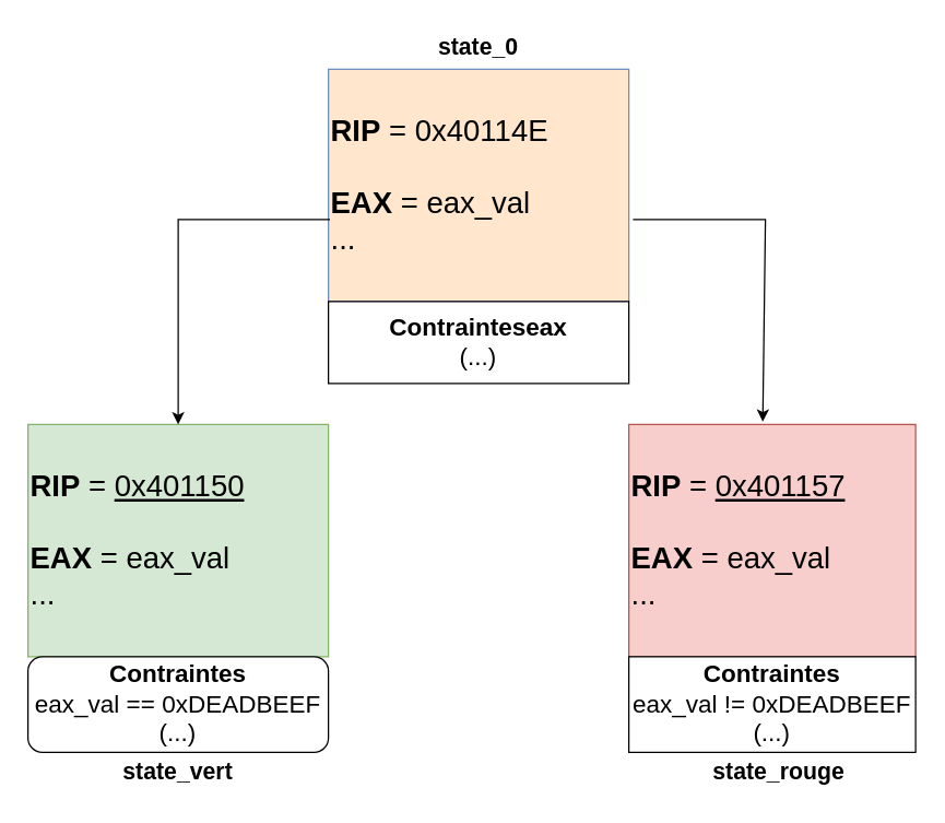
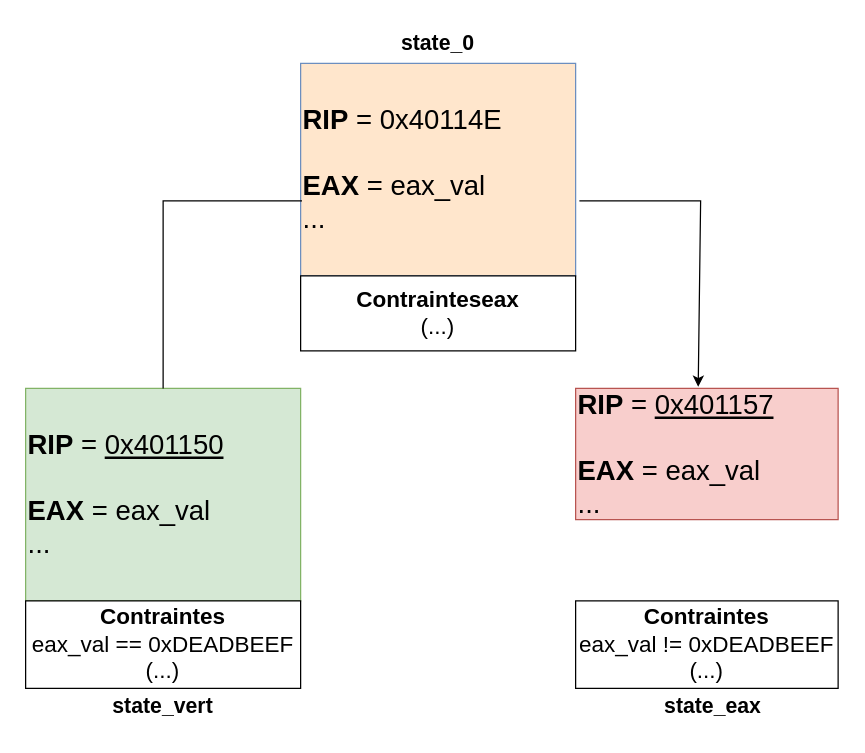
- <mxCell id="8" value="" style="endArrow=classic;html=1;rounded=0;entryX=0.5;entryY=0;entryDx=0;entryDy=0;exitX=0.005;exitY=0.647;exitDx=0;exitDy=0;exitPerimeter=0;" parent="1" source="2" target="4" edge="1"><mxGeometry width="50" height="50" relative="1" as="geometry"><mxPoint x="230" y="60" as="sourcePoint" /><mxPoint x="420" y="250" as="targetPoint" /><Array as="points"><mxPoint x="130" y="160" /></Array></mxGeometry></mxCell>
+ <mxCell id="8" value="" style="endArrow=none;html=1;rounded=0;entryX=0.5;entryY=0;entryDx=0;entryDy=0;exitX=0.005;exitY=0.647;exitDx=0;exitDy=0;exitPerimeter=0;" parent="1" source="2" target="4" edge="1"><mxGeometry width="50" height="50" relative="1" as="geometry"><mxPoint x="230" y="60" as="sourcePoint" /><mxPoint x="420" y="250" as="targetPoint" /><Array as="points"><mxPoint x="130" y="160" /></Array></mxGeometry></mxCell>
- <mxCell id="3" value="&lt;div style=&quot;&quot;&gt;&lt;span style=&quot;font-size: 22px; background-color: initial;&quot;&gt;&lt;b&gt;RIP&lt;/b&gt; =&amp;nbsp;&lt;/span&gt;&lt;span style=&quot;font-size: 22px; background-color: initial;&quot;&gt;&lt;u&gt;0x401157&lt;/u&gt;&lt;/span&gt;&lt;/div&gt;&lt;font style=&quot;font-size: 22px;&quot;&gt;&lt;div style=&quot;&quot;&gt;&lt;span style=&quot;&quot;&gt;&lt;br&gt;&lt;/span&gt;&lt;/div&gt;&lt;font style=&quot;font-size: 22px;&quot;&gt;&lt;div style=&quot;&quot;&gt;&lt;span style=&quot;background-color: initial;&quot;&gt;&lt;b&gt;EAX&lt;/b&gt; = eax_val&lt;/span&gt;&lt;/div&gt;&lt;/font&gt;&lt;span style=&quot;font-size: 22px;&quot;&gt;&lt;div style=&quot;&quot;&gt;&lt;span style=&quot;background-color: initial;&quot;&gt;...&amp;nbsp;&lt;/span&gt;&lt;br&gt;&lt;/div&gt;&lt;/span&gt;&lt;/font&gt;" style="rounded=0;whiteSpace=wrap;html=1;fillColor=#f8cecc;strokeColor=#b85450;align=left;" parent="1" vertex="1"><mxGeometry x="460" y="310" width="210" height="170" as="geometry" /></mxCell>
+ <mxCell id="3" value="&lt;div style=&quot;&quot;&gt;&lt;span style=&quot;font-size: 22px; background-color: initial;&quot;&gt;&lt;b&gt;RIP&lt;/b&gt; =&amp;nbsp;&lt;/span&gt;&lt;span style=&quot;font-size: 22px; background-color: initial;&quot;&gt;&lt;u&gt;0x401157&lt;/u&gt;&lt;/span&gt;&lt;/div&gt;&lt;font style=&quot;font-size: 22px;&quot;&gt;&lt;div style=&quot;&quot;&gt;&lt;span style=&quot;&quot;&gt;&lt;br&gt;&lt;/span&gt;&lt;/div&gt;&lt;font style=&quot;font-size: 22px;&quot;&gt;&lt;div style=&quot;&quot;&gt;&lt;span style=&quot;background-color: initial;&quot;&gt;&lt;b&gt;EAX&lt;/b&gt; = eax_val&lt;/span&gt;&lt;/div&gt;&lt;/font&gt;&lt;span style=&quot;font-size: 22px;&quot;&gt;&lt;div style=&quot;&quot;&gt;&lt;span style=&quot;background-color: initial;&quot;&gt;...&amp;nbsp;&lt;/span&gt;&lt;br&gt;&lt;/div&gt;&lt;/span&gt;&lt;/font&gt;" style="rounded=0;whiteSpace=wrap;html=1;fillColor=#f8cecc;strokeColor=#b85450;align=left;" parent="1" vertex="1"><mxGeometry x="460" y="310" width="210" height="105" as="geometry" /></mxCell>
- <mxCell id="5" value="&lt;b&gt;Contraintes&lt;/b&gt;&lt;br style=&quot;font-size: 18px;&quot;&gt;eax_val == 0xDEADBEEF&lt;br&gt;(...)" style="whiteSpace=wrap;html=1;fontSize=18;rounded=1;" parent="1" vertex="1"><mxGeometry x="20" y="480" width="220" height="70" as="geometry" /></mxCell>
+ <mxCell id="5" value="&lt;b&gt;Contraintes&lt;/b&gt;&lt;br style=&quot;font-size: 18px;&quot;&gt;eax_val == 0xDEADBEEF&lt;br&gt;(...)" style="rounded=0;whiteSpace=wrap;html=1;fontSize=18;" parent="1" vertex="1"><mxGeometry x="20" y="480" width="220" height="70" as="geometry" /></mxCell>
- <mxCell id="10" value="&lt;font style=&quot;font-size: 17px;&quot;&gt;state_rouge&lt;/font&gt;" style="text;html=1;strokeColor=none;fillColor=none;align=center;verticalAlign=middle;whiteSpace=wrap;rounded=0;fontStyle=1" vertex="1" parent="1"><mxGeometry x="540" y="550" width="60" height="30" as="geometry" /></mxCell>
+ <mxCell id="10" value="&lt;font style=&quot;font-size: 17px;&quot;&gt;state_eax&lt;/font&gt;" style="text;html=1;strokeColor=none;fillColor=none;align=center;verticalAlign=middle;whiteSpace=wrap;rounded=0;fontStyle=1" vertex="1" parent="1"><mxGeometry x="540" y="550" width="60" height="30" as="geometry" /></mxCell>
